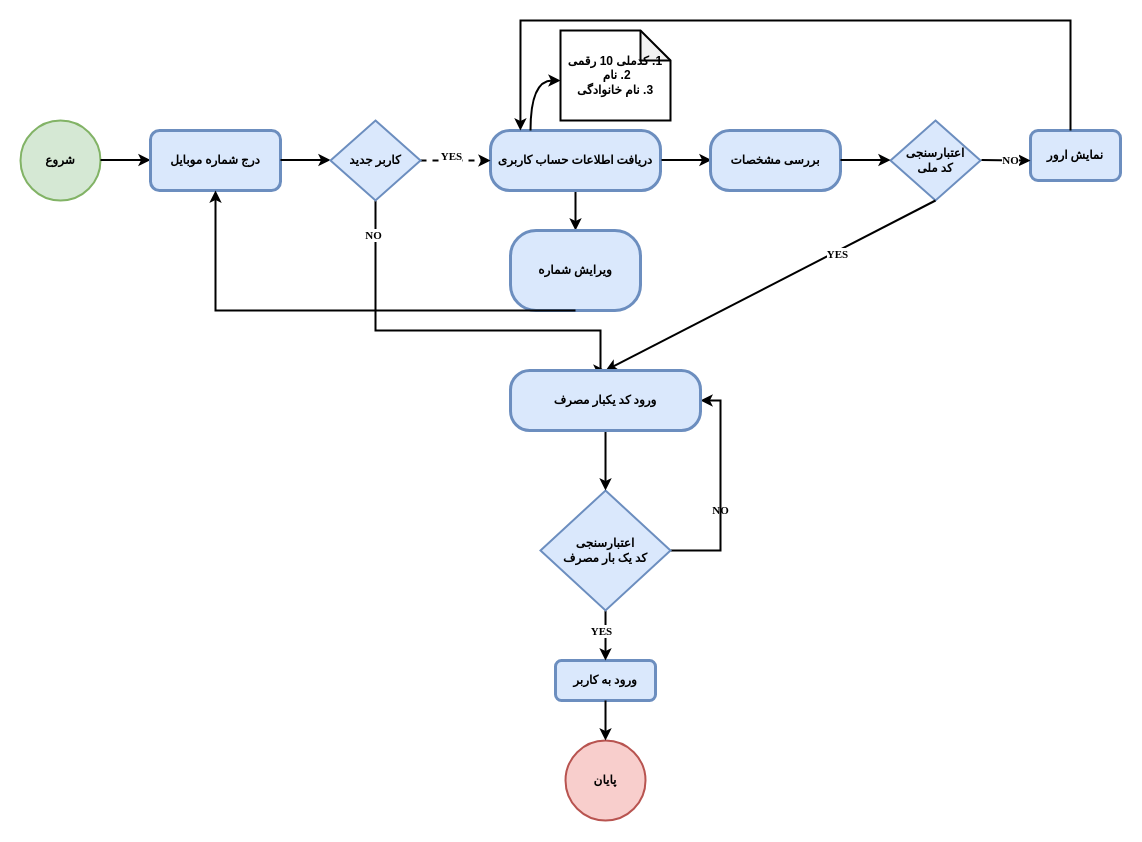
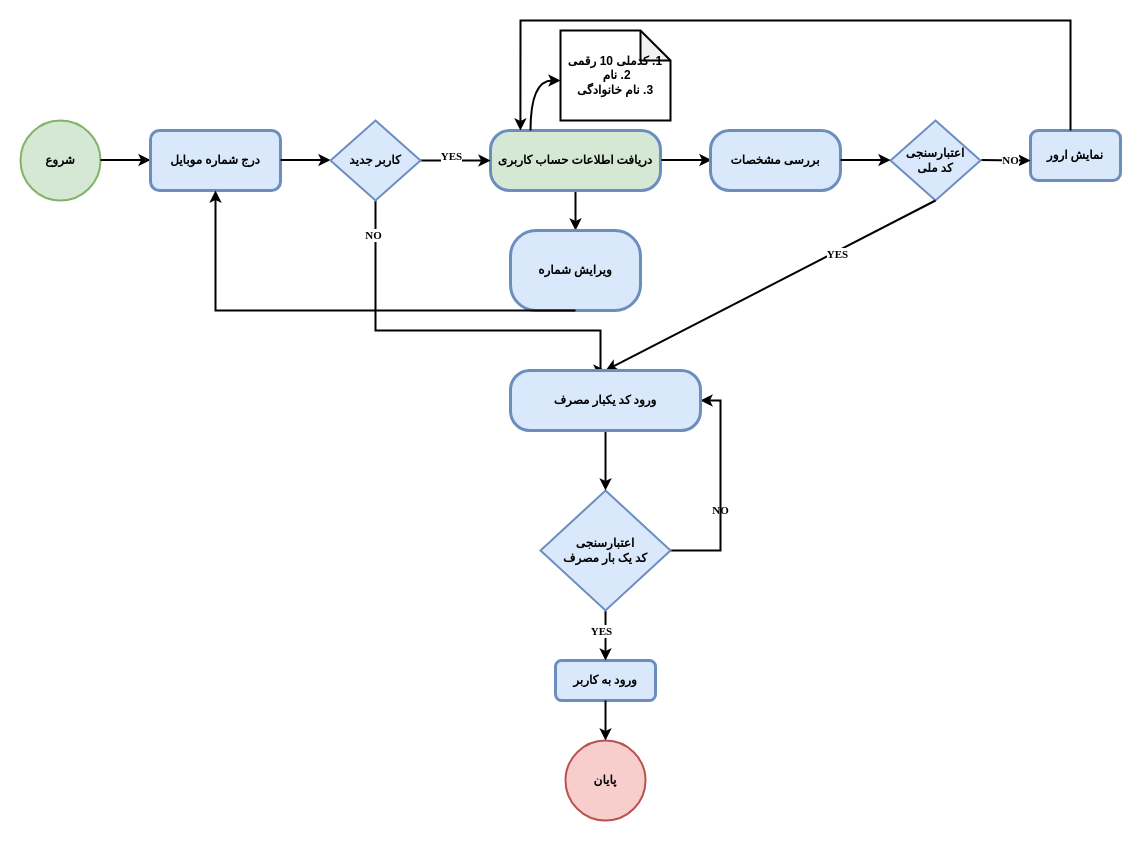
- <mxCell id="25" style="edgeStyle=orthogonalEdgeStyle;rounded=0;orthogonalLoop=1;jettySize=auto;html=1;exitX=1;exitY=0.5;exitDx=0;exitDy=0;entryX=0;entryY=0.5;entryDx=0;entryDy=0;fontSize=11;fontFamily=Tahoma;fillColor=#dae8fc;strokeColor=default;strokeWidth=2;dashed=1;" edge="1" parent="1" source="27" target="6"><mxGeometry relative="1" as="geometry" /></mxCell>
+ <mxCell id="25" style="edgeStyle=orthogonalEdgeStyle;rounded=0;orthogonalLoop=1;jettySize=auto;html=1;exitX=1;exitY=0.5;exitDx=0;exitDy=0;entryX=0;entryY=0.5;entryDx=0;entryDy=0;fontSize=11;fontFamily=Tahoma;fillColor=#dae8fc;strokeColor=default;strokeWidth=2;" edge="1" parent="1" source="27" target="6"><mxGeometry relative="1" as="geometry" /></mxCell>
- <mxCell id="6" value="&lt;b&gt;دریافت اطلاعات حساب کاربری&lt;/b&gt;" style="rounded=1;whiteSpace=wrap;html=1;fontFamily=Tahoma;strokeWidth=3;fillColor=#dae8fc;strokeColor=#6c8ebf;arcSize=32;" parent="1" vertex="1"><mxGeometry x="490" y="130" width="170" height="60" as="geometry" /></mxCell>
+ <mxCell id="6" value="&lt;b&gt;دریافت اطلاعات حساب کاربری&lt;/b&gt;" style="rounded=1;whiteSpace=wrap;html=1;fontFamily=Tahoma;strokeWidth=3;fillColor=#d5e8d4;strokeColor=#6c8ebf;arcSize=32;" parent="1" vertex="1"><mxGeometry x="490" y="130" width="170" height="60" as="geometry" /></mxCell>
